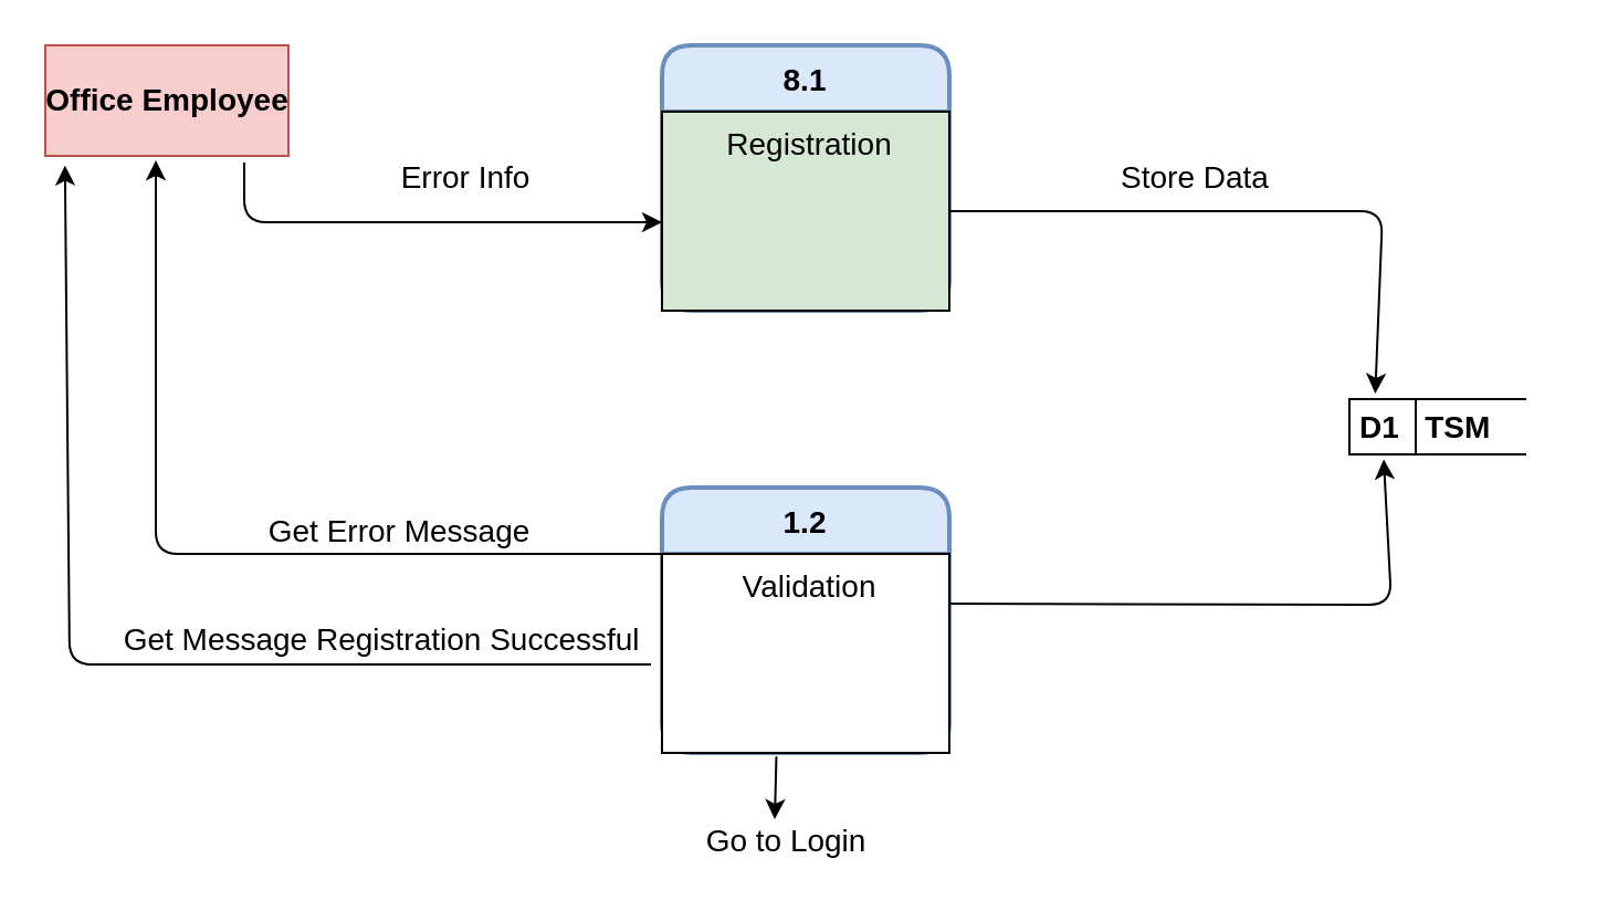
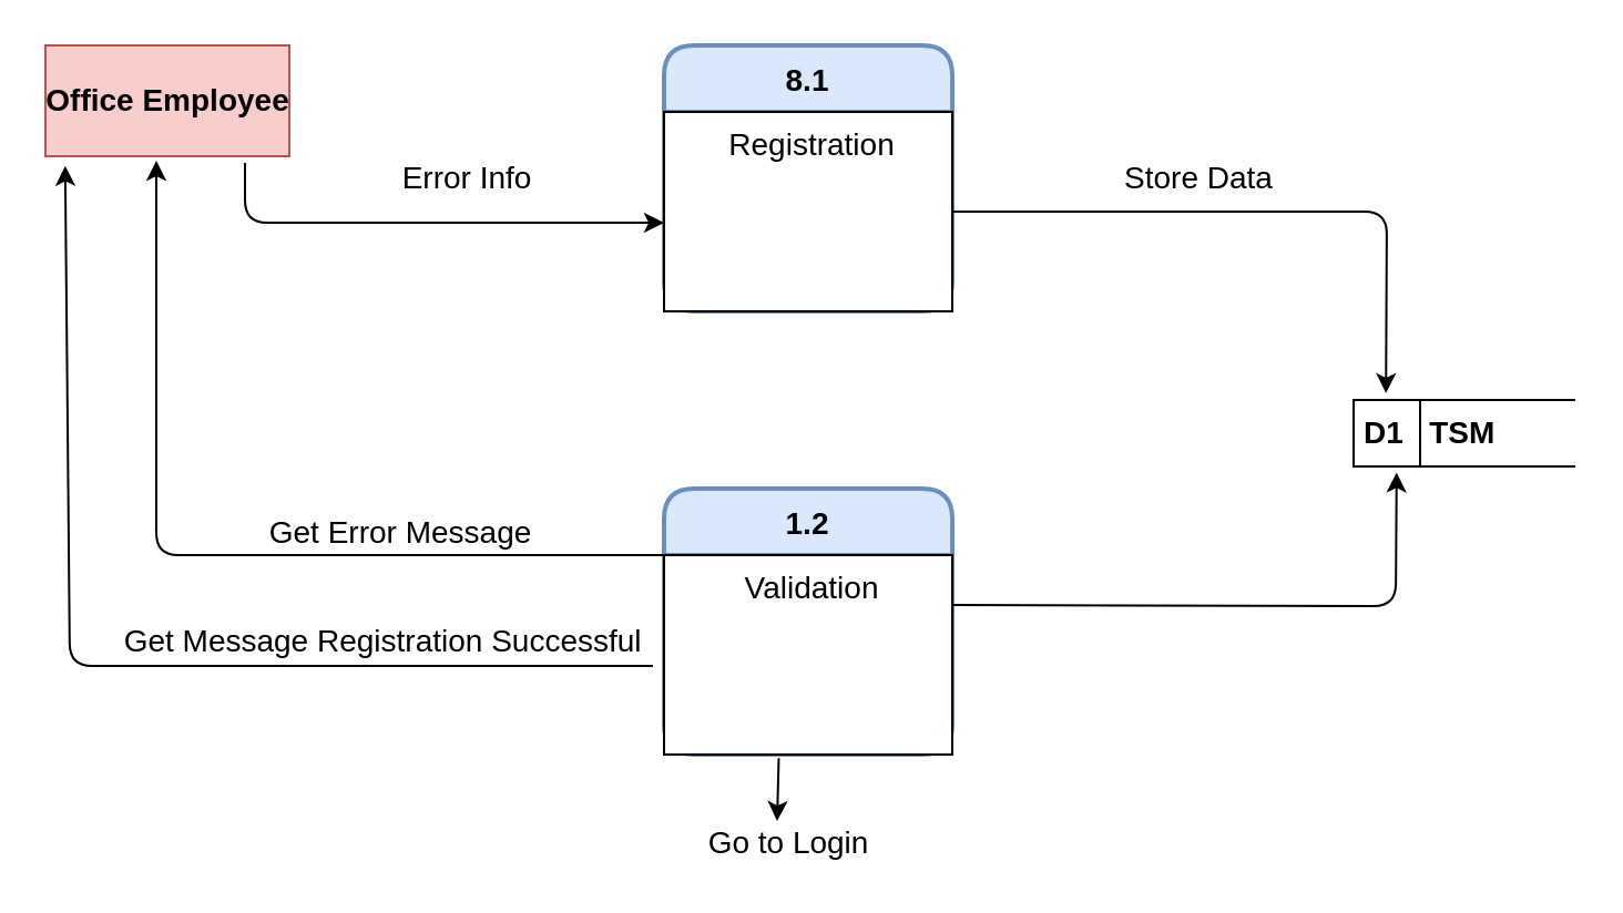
- <mxCell id="3" value="Registration" style="align=center;spacingLeft=4;fontSize=14;verticalAlign=top;resizable=0;rotatable=0;part=1;fillColor=#d5e8d4;" vertex="1" parent="2"><mxGeometry y="30" width="130" height="90" as="geometry" /></mxCell>
+ <mxCell id="3" value="Registration" style="align=center;spacingLeft=4;fontSize=14;verticalAlign=top;resizable=0;rotatable=0;part=1;" vertex="1" parent="2"><mxGeometry y="30" width="130" height="90" as="geometry" /></mxCell>
- <mxCell id="13" value="&lt;b&gt;D1&amp;nbsp; &amp;nbsp;TSM&lt;/b&gt;" style="html=1;dashed=0;whitespace=wrap;shape=mxgraph.dfd.dataStoreID;align=left;spacingLeft=3;points=[[0,0],[0.5,0],[1,0],[0,0.5],[1,0.5],[0,1],[0.5,1],[1,1]];hachureGap=4;pointerEvents=0;fontSize=14;" vertex="1" parent="1"><mxGeometry x="610" y="180" width="80" height="25" as="geometry" /></mxCell>
+ <mxCell id="13" value="&lt;b&gt;D1&amp;nbsp; &amp;nbsp;TSM&lt;/b&gt;" style="html=1;dashed=0;whitespace=wrap;shape=mxgraph.dfd.dataStoreID;align=left;spacingLeft=3;points=[[0,0],[0.5,0],[1,0],[0,0.5],[1,0.5],[0,1],[0.5,1],[1,1]];hachureGap=4;pointerEvents=0;fontSize=14;" vertex="1" parent="1"><mxGeometry x="610" y="180" width="100" height="30" as="geometry" /></mxCell>
